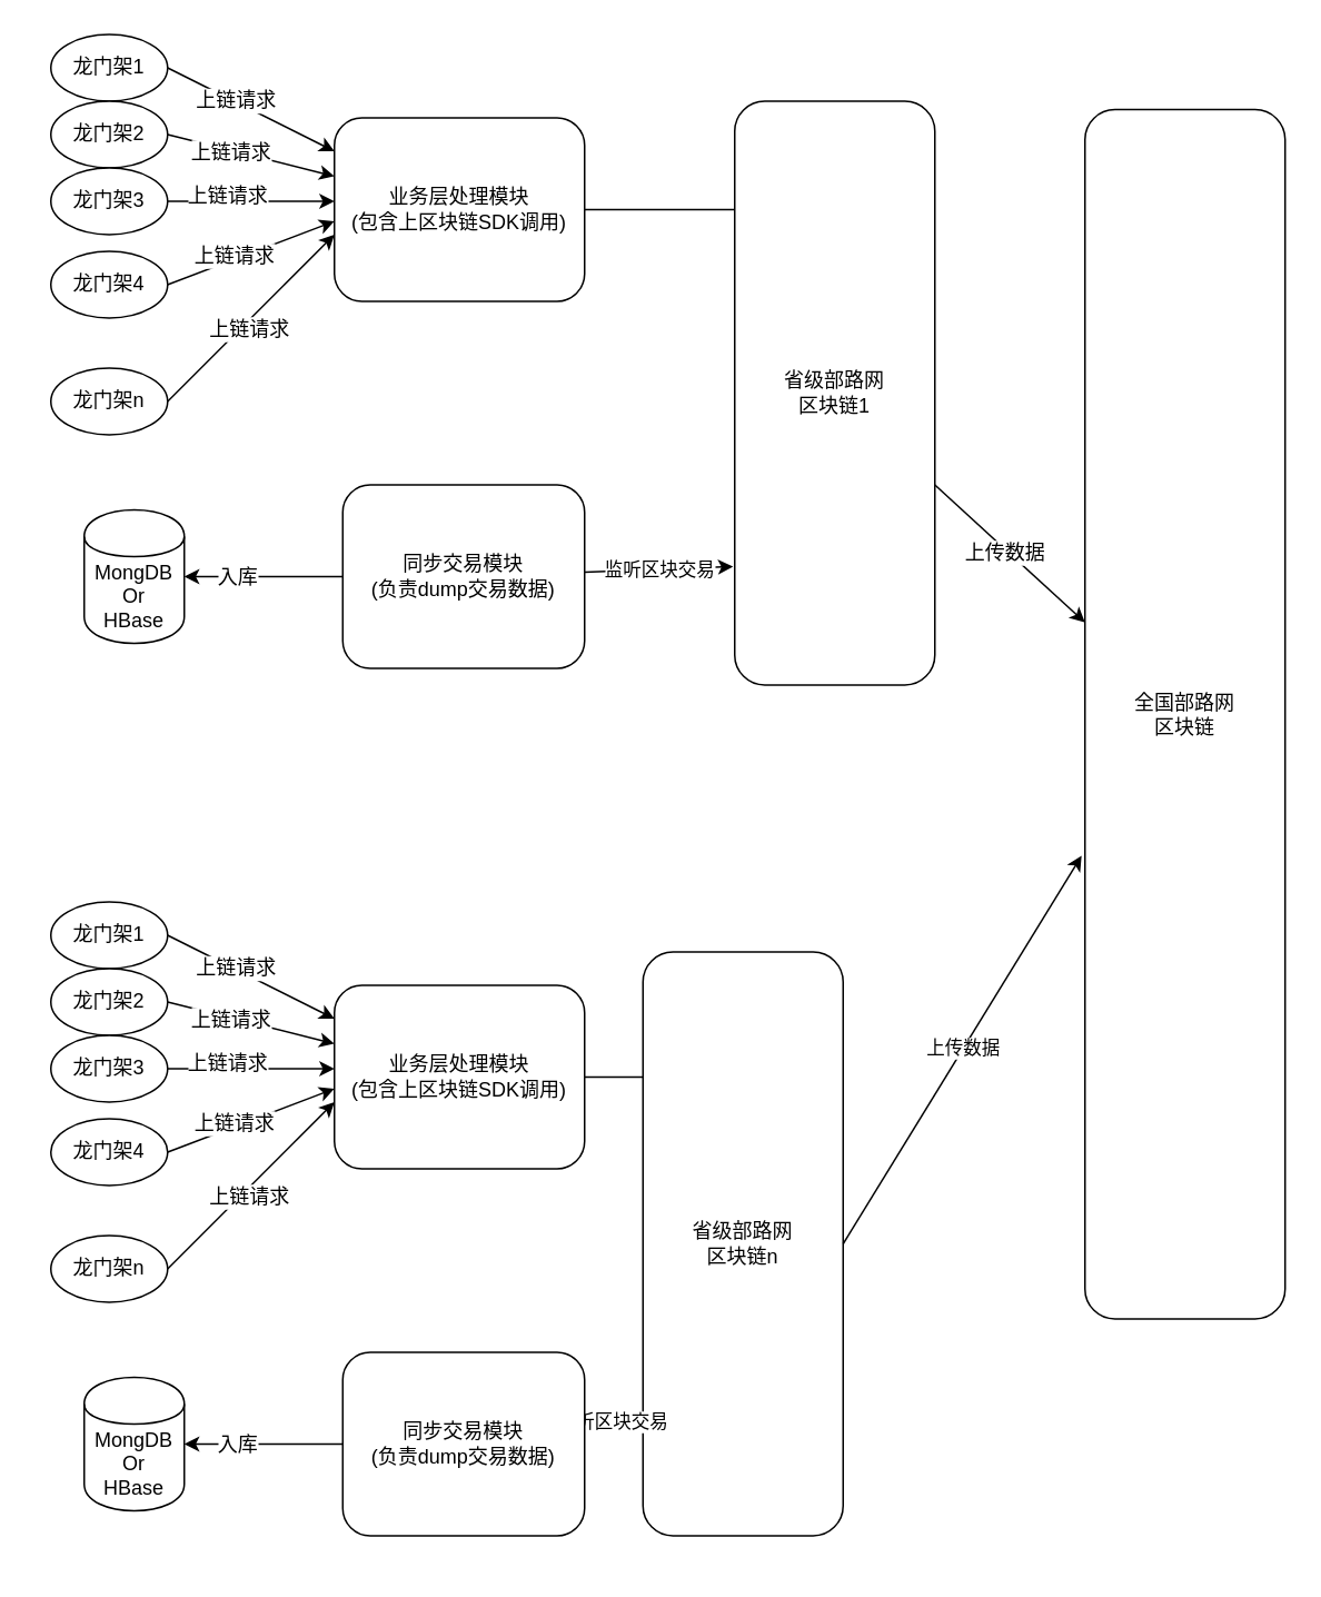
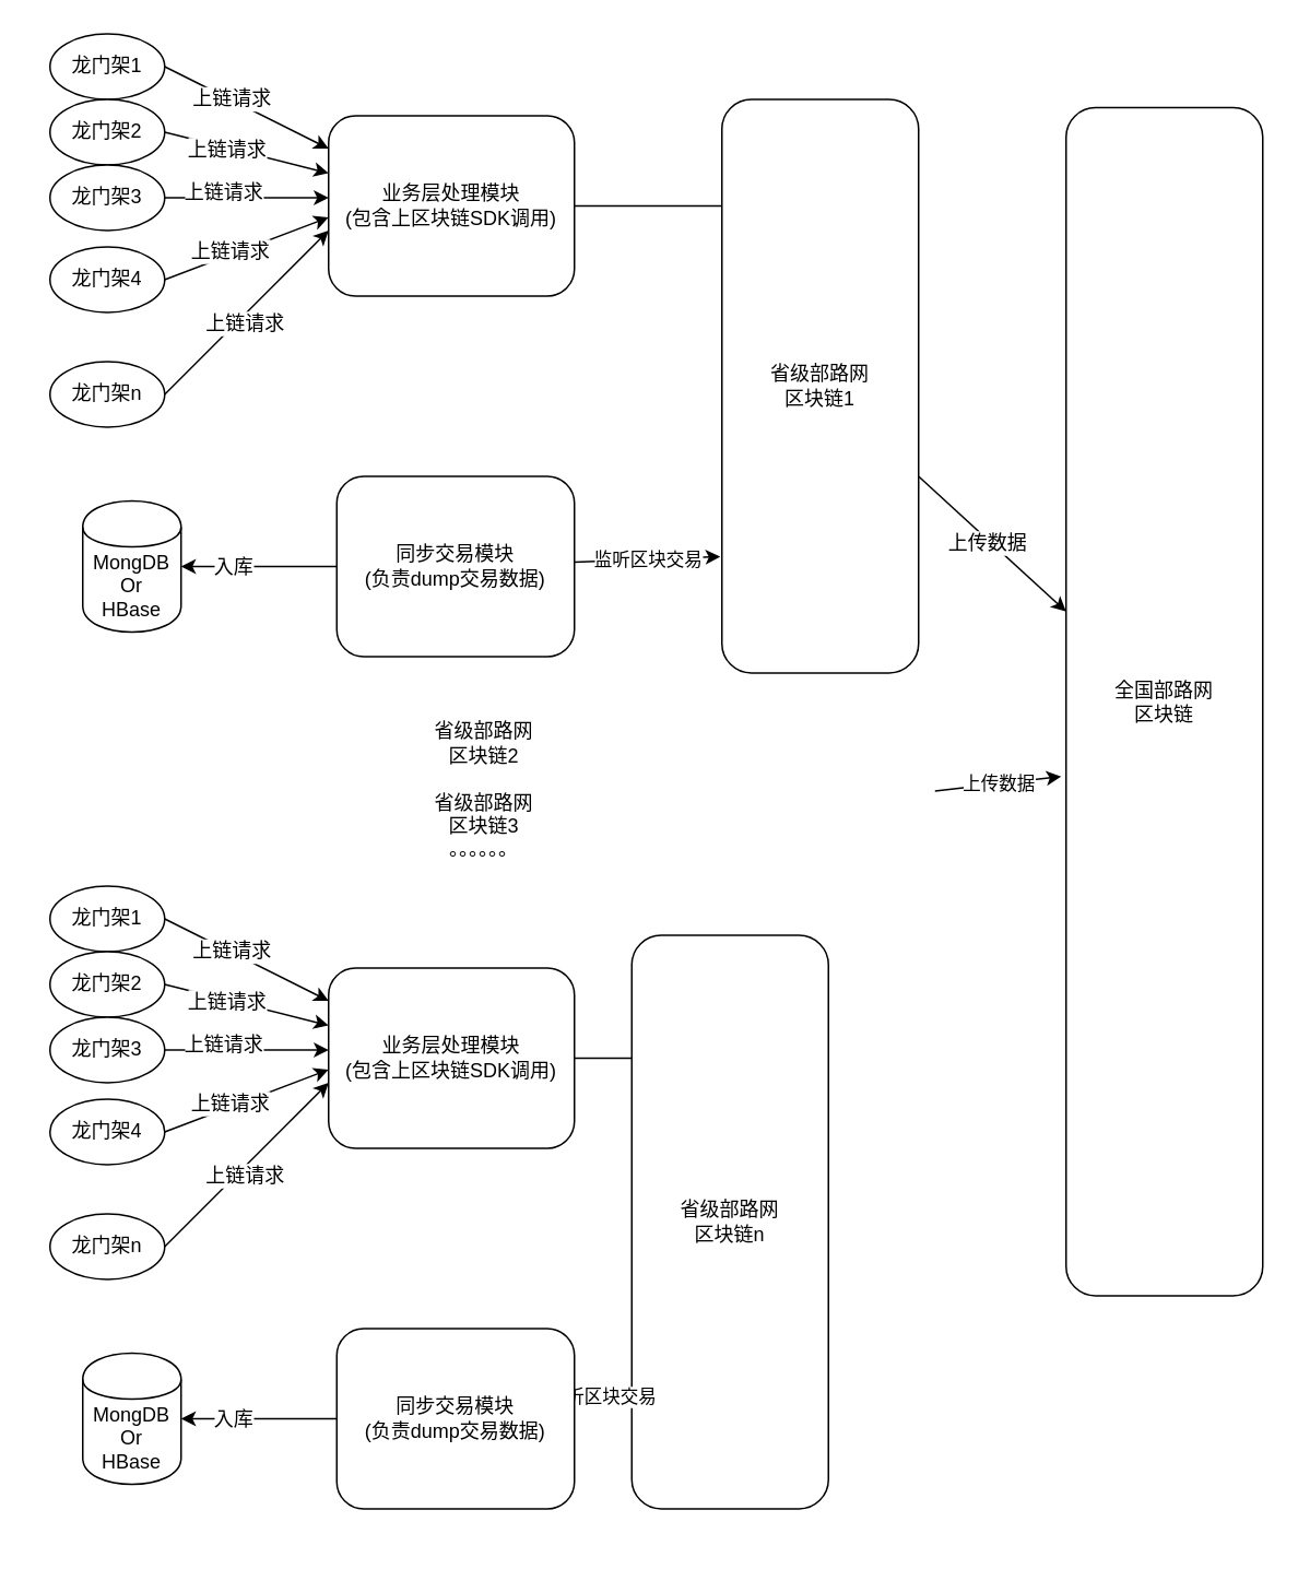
+ <mxCell id="57" value="上传数据" style="endArrow=classic;html=1;exitX=1;exitY=0.5;exitDx=0;exitDy=0;entryX=-0.025;entryY=0.563;entryDx=0;entryDy=0;entryPerimeter=0;" edge="1" parent="1" source="56" target="4"><mxGeometry width="50" height="50" relative="1" as="geometry"><mxPoint x="20" y="1010" as="sourcePoint" /><mxPoint x="70" y="960" as="targetPoint" /></mxGeometry></mxCell>
+ <mxCell id="56" value="省级部路网&lt;br&gt;区块链2&lt;br&gt;&lt;br&gt;省级部路网&lt;br&gt;区块链3&lt;br&gt;。。。。。。" style="rounded=1;whiteSpace=wrap;html=1;shadow=0;strokeColor=#FFFFFF;" vertex="1" parent="1"><mxGeometry x="20" y="433" width="550" height="98" as="geometry" /></mxCell>
- <mxCell id="55" value="上传数据" style="endArrow=classic;html=1;exitX=1;exitY=0.5;exitDx=0;exitDy=0;entryX=-0.017;entryY=0.617;entryDx=0;entryDy=0;entryPerimeter=0;" edge="1" parent="1" source="49" target="4"><mxGeometry width="50" height="50" relative="1" as="geometry"><mxPoint x="30" y="930" as="sourcePoint" /><mxPoint x="80" y="880" as="targetPoint" /></mxGeometry></mxCell>
